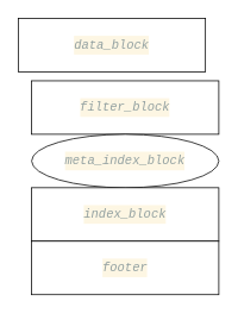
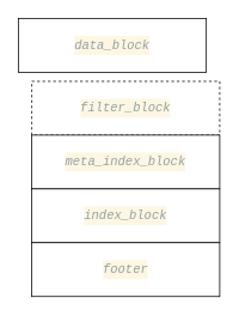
- <mxCell id="3" value="&lt;div style=&quot;background-color: rgb(253 , 246 , 227) ; font-family: &amp;#34;menlo&amp;#34; , &amp;#34;monaco&amp;#34; , &amp;#34;courier new&amp;#34; , monospace ; font-size: 14px ; line-height: 21px&quot;&gt;&lt;div style=&quot;color: rgb(51 , 51 , 51) ; font-family: &amp;#34;menlo&amp;#34; , &amp;#34;monaco&amp;#34; , &amp;#34;courier new&amp;#34; , monospace ; line-height: 21px&quot;&gt;&lt;span style=&quot;color: #93a1a1 ; font-style: italic&quot;&gt;filter_block&lt;/span&gt;&lt;/div&gt;&lt;/div&gt;" style="rounded=0;whiteSpace=wrap;html=1;fillColor=default;strokeColor=default;fontColor=default;" vertex="1" parent="1"><mxGeometry x="35" y="90" width="210" height="60" as="geometry" /></mxCell>
+ <mxCell id="3" value="&lt;div style=&quot;background-color: rgb(253 , 246 , 227) ; font-family: &amp;#34;menlo&amp;#34; , &amp;#34;monaco&amp;#34; , &amp;#34;courier new&amp;#34; , monospace ; font-size: 14px ; line-height: 21px&quot;&gt;&lt;div style=&quot;color: rgb(51 , 51 , 51) ; font-family: &amp;#34;menlo&amp;#34; , &amp;#34;monaco&amp;#34; , &amp;#34;courier new&amp;#34; , monospace ; line-height: 21px&quot;&gt;&lt;span style=&quot;color: #93a1a1 ; font-style: italic&quot;&gt;filter_block&lt;/span&gt;&lt;/div&gt;&lt;/div&gt;" style="rounded=0;whiteSpace=wrap;html=1;fillColor=default;strokeColor=default;fontColor=default;dashed=1;" vertex="1" parent="1"><mxGeometry x="35" y="90" width="210" height="60" as="geometry" /></mxCell>
- <mxCell id="4" value="&lt;div style=&quot;background-color: rgb(253 , 246 , 227) ; font-family: &amp;#34;menlo&amp;#34; , &amp;#34;monaco&amp;#34; , &amp;#34;courier new&amp;#34; , monospace ; font-size: 14px ; line-height: 21px&quot;&gt;&lt;div style=&quot;color: rgb(51 , 51 , 51) ; font-family: &amp;#34;menlo&amp;#34; , &amp;#34;monaco&amp;#34; , &amp;#34;courier new&amp;#34; , monospace ; line-height: 21px&quot;&gt;&lt;span style=&quot;color: #93a1a1 ; font-style: italic&quot;&gt;meta_index_block&lt;/span&gt;&lt;/div&gt;&lt;/div&gt;" style="ellipse;whiteSpace=wrap;html=1;fillColor=default;strokeColor=default;fontColor=default;" vertex="1" parent="1"><mxGeometry x="35" y="150" width="210" height="60" as="geometry" /></mxCell>
+ <mxCell id="4" value="&lt;div style=&quot;background-color: rgb(253 , 246 , 227) ; font-family: &amp;#34;menlo&amp;#34; , &amp;#34;monaco&amp;#34; , &amp;#34;courier new&amp;#34; , monospace ; font-size: 14px ; line-height: 21px&quot;&gt;&lt;div style=&quot;color: rgb(51 , 51 , 51) ; font-family: &amp;#34;menlo&amp;#34; , &amp;#34;monaco&amp;#34; , &amp;#34;courier new&amp;#34; , monospace ; line-height: 21px&quot;&gt;&lt;span style=&quot;color: #93a1a1 ; font-style: italic&quot;&gt;meta_index_block&lt;/span&gt;&lt;/div&gt;&lt;/div&gt;" style="rounded=0;whiteSpace=wrap;html=1;fillColor=default;strokeColor=default;fontColor=default;" vertex="1" parent="1"><mxGeometry x="35" y="150" width="210" height="60" as="geometry" /></mxCell>
